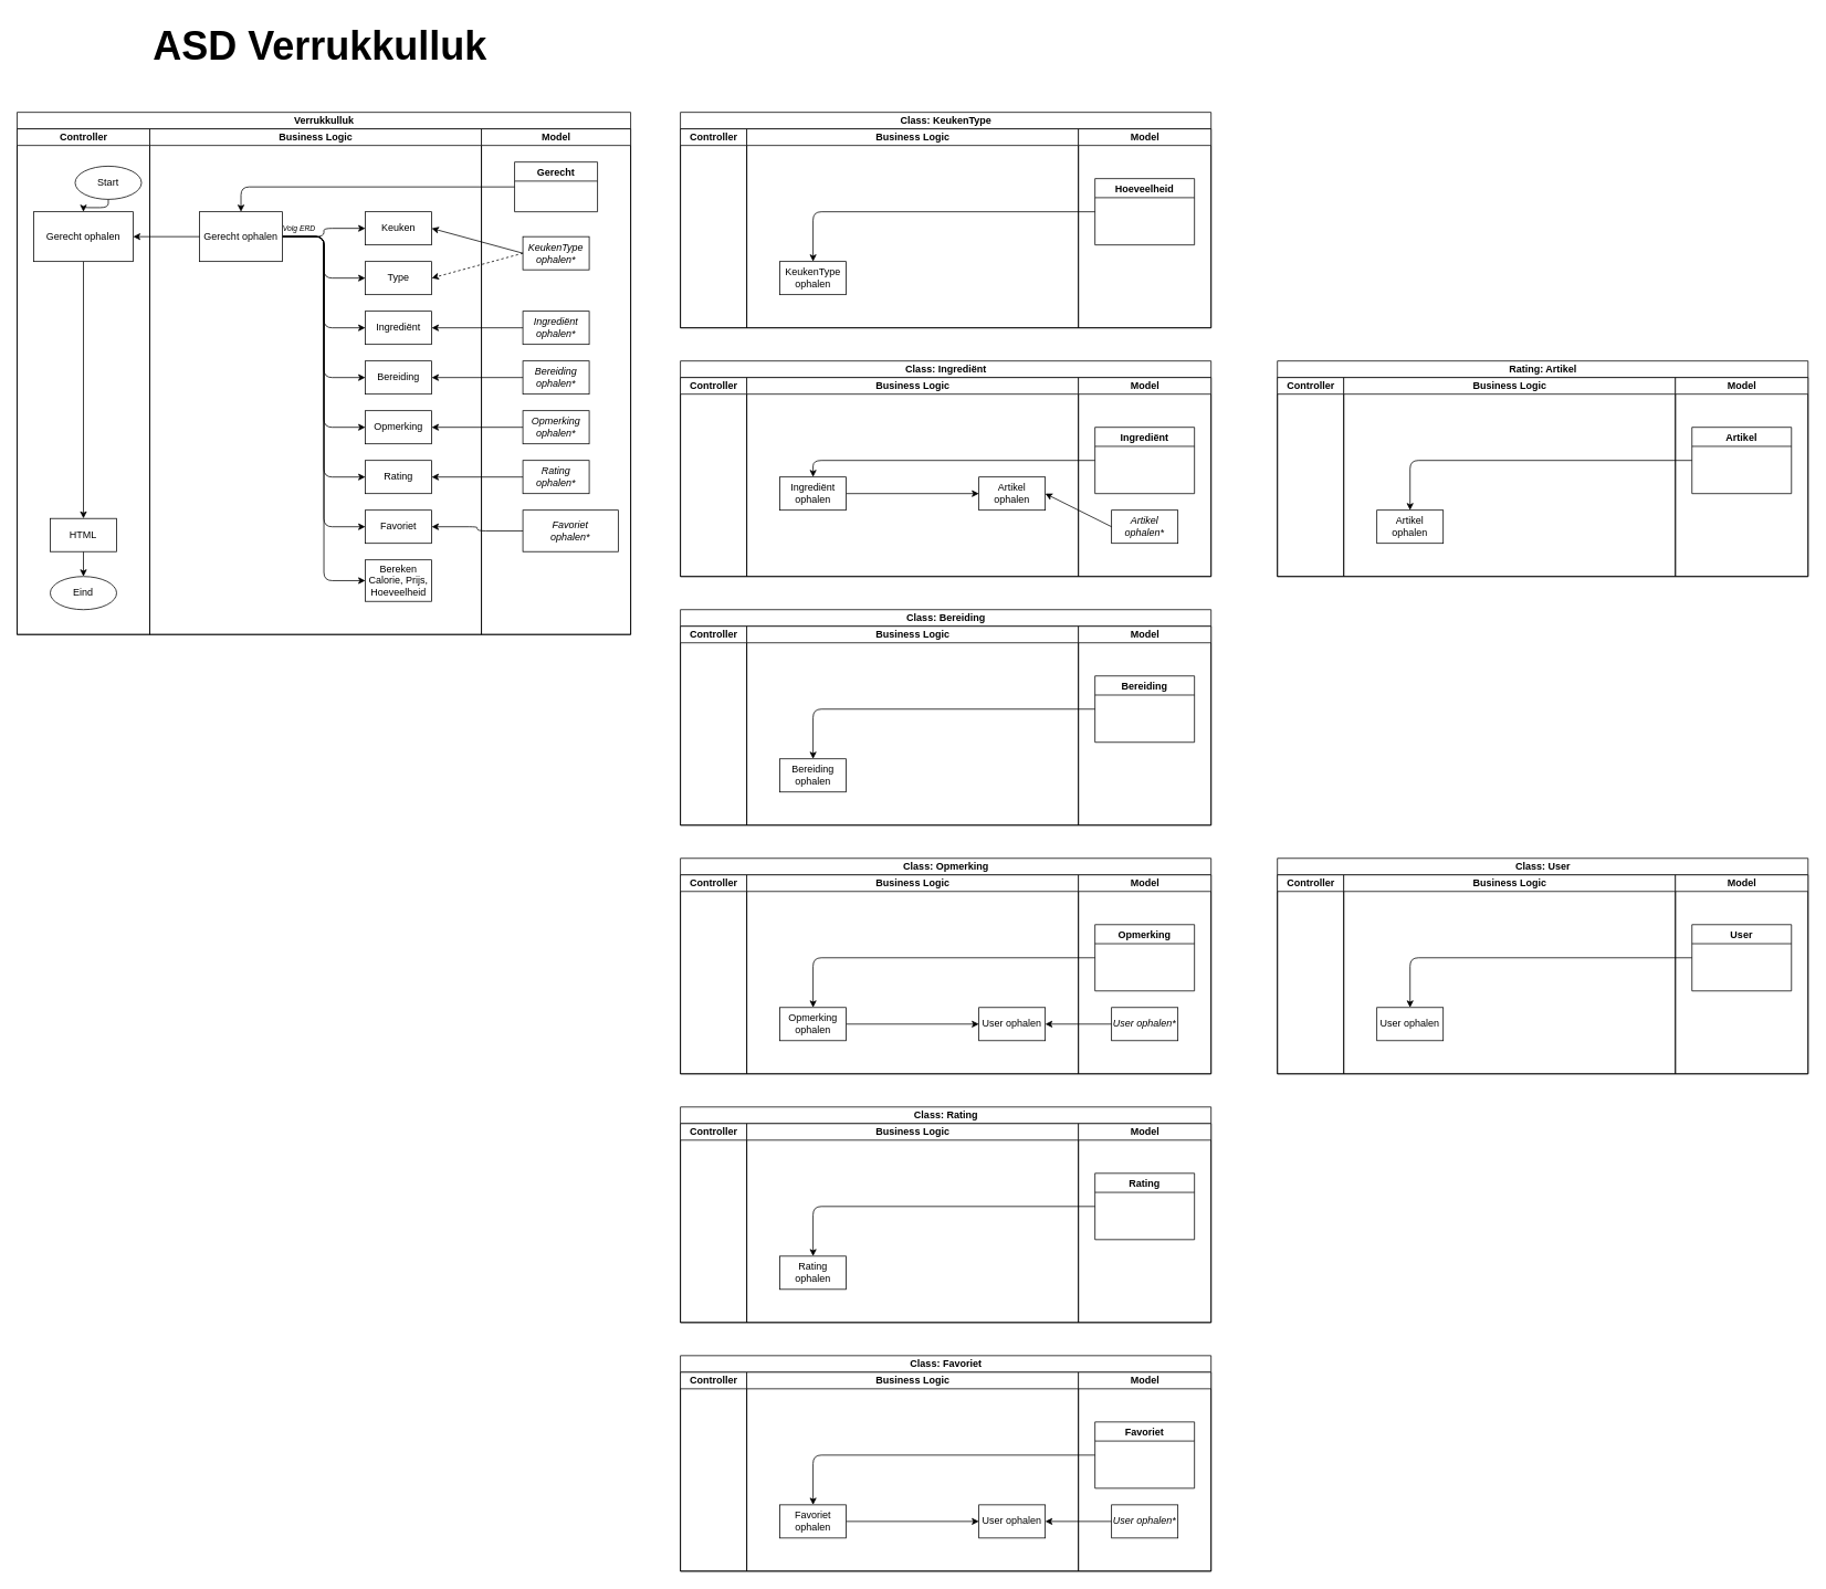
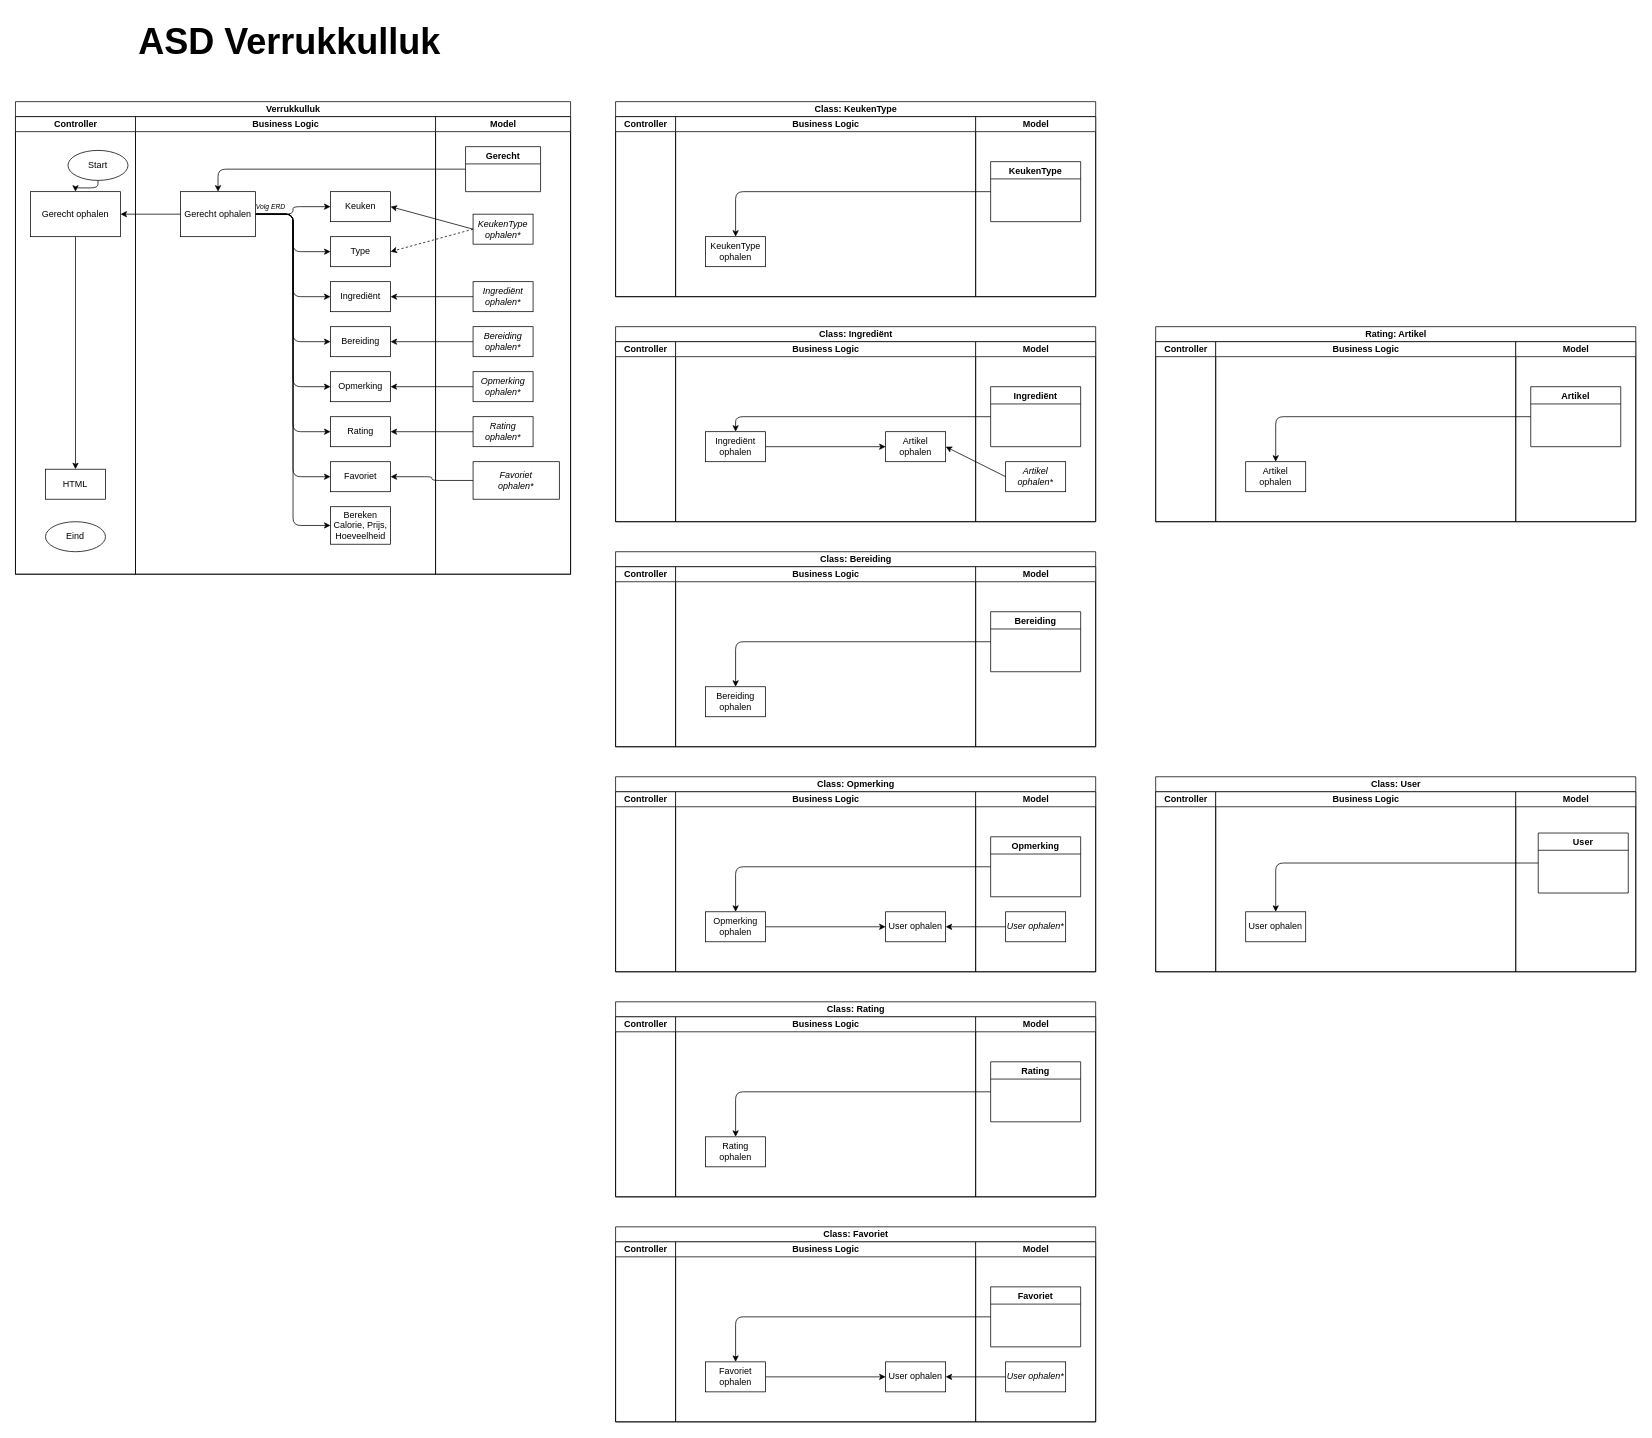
- <mxCell id="52" value="Hoeveelheid" style="swimlane;" vertex="1" parent="51"><mxGeometry x="20" y="60" width="120" height="80" as="geometry" /></mxCell>
+ <mxCell id="52" value="KeukenType" style="swimlane;" vertex="1" parent="51"><mxGeometry x="20" y="60" width="120" height="80" as="geometry" /></mxCell>
- <mxCell id="8" style="edgeStyle=orthogonalEdgeStyle;html=1;exitX=0.5;exitY=1;exitDx=0;exitDy=0;entryX=0.5;entryY=0;entryDx=0;entryDy=0;" edge="1" parent="3" source="9" target="10"><mxGeometry relative="1" as="geometry" /></mxCell>
- <mxCell id="113" value="User" style="swimlane;startSize=23;" vertex="1" parent="112"><mxGeometry x="20" y="60" width="120" height="80" as="geometry" /></mxCell>
+ <mxCell id="113" value="User" style="swimlane;startSize=23;" vertex="1" parent="112"><mxGeometry x="30" y="55" width="120" height="80" as="geometry" /></mxCell>
